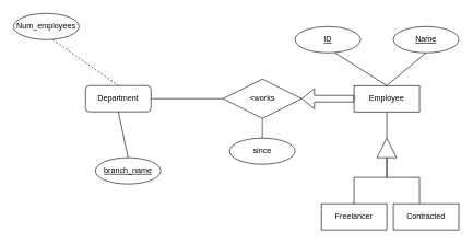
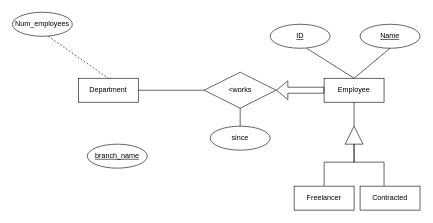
- <mxCell id="2" value="Department" style="whiteSpace=wrap;html=1;align=center;rounded=1;" vertex="1" parent="1"><mxGeometry x="130" y="130" width="100" height="40" as="geometry" /></mxCell>
+ <mxCell id="2" value="Department" style="whiteSpace=wrap;html=1;align=center;" vertex="1" parent="1"><mxGeometry x="130" y="130" width="100" height="40" as="geometry" /></mxCell>
- <mxCell id="13" value="" style="endArrow=none;html=1;rounded=0;entryX=0.5;entryY=0;entryDx=0;entryDy=0;exitX=0.5;exitY=1;exitDx=0;exitDy=0;" edge="1" parent="1" source="2" target="4"><mxGeometry width="50" height="50" relative="1" as="geometry"><mxPoint x="150" y="180" as="sourcePoint" /><mxPoint x="200" y="130" as="targetPoint" /></mxGeometry></mxCell>
